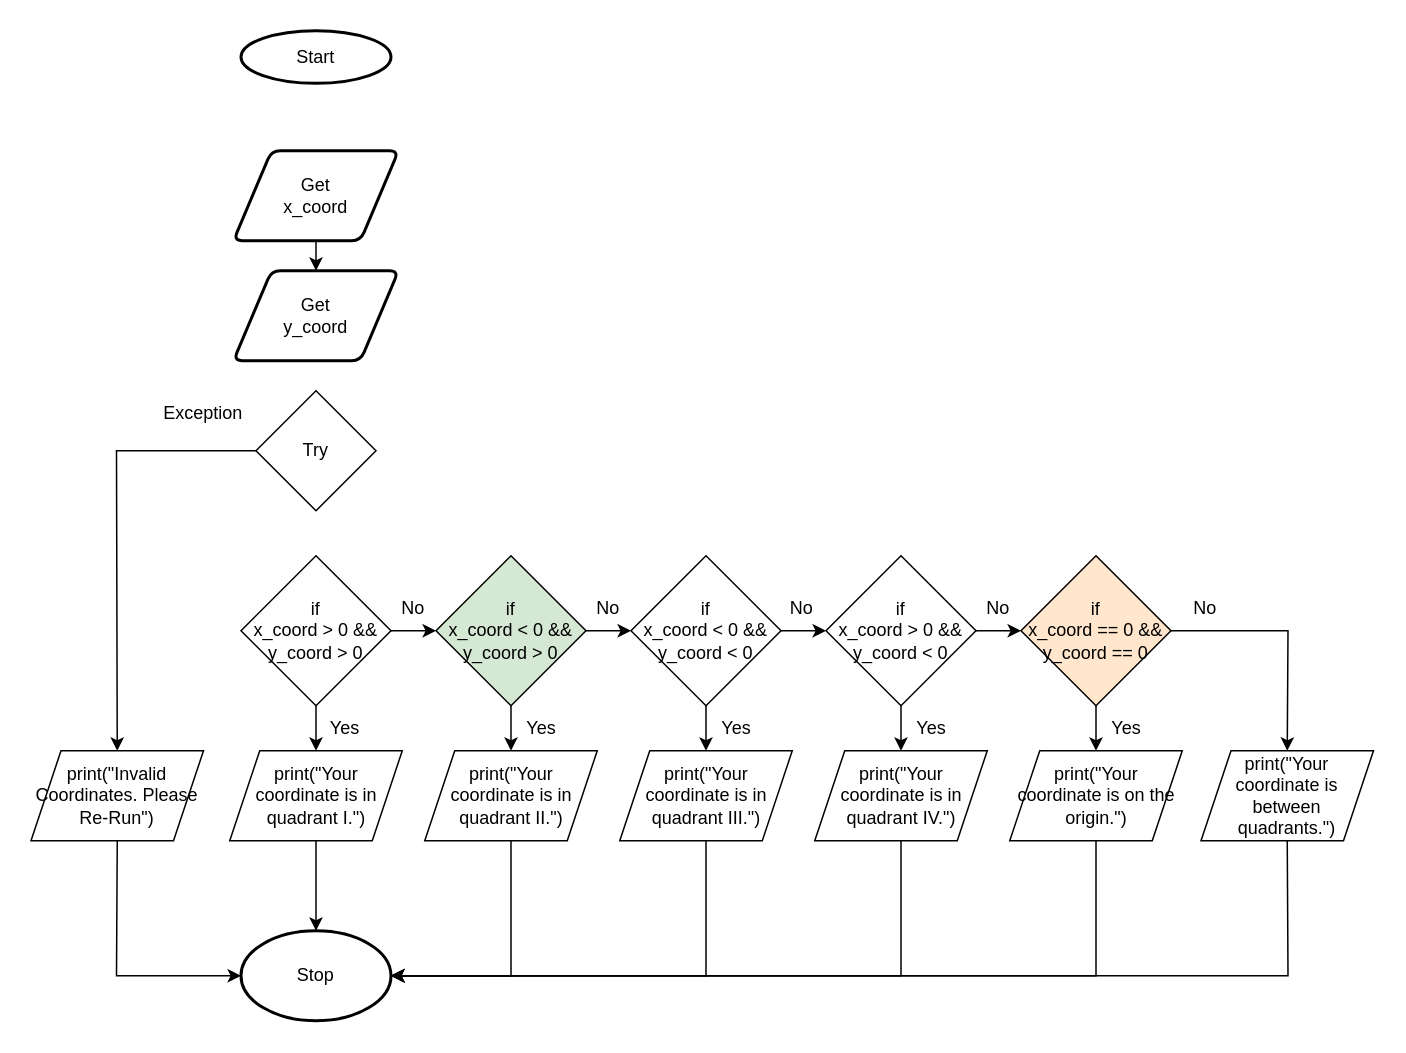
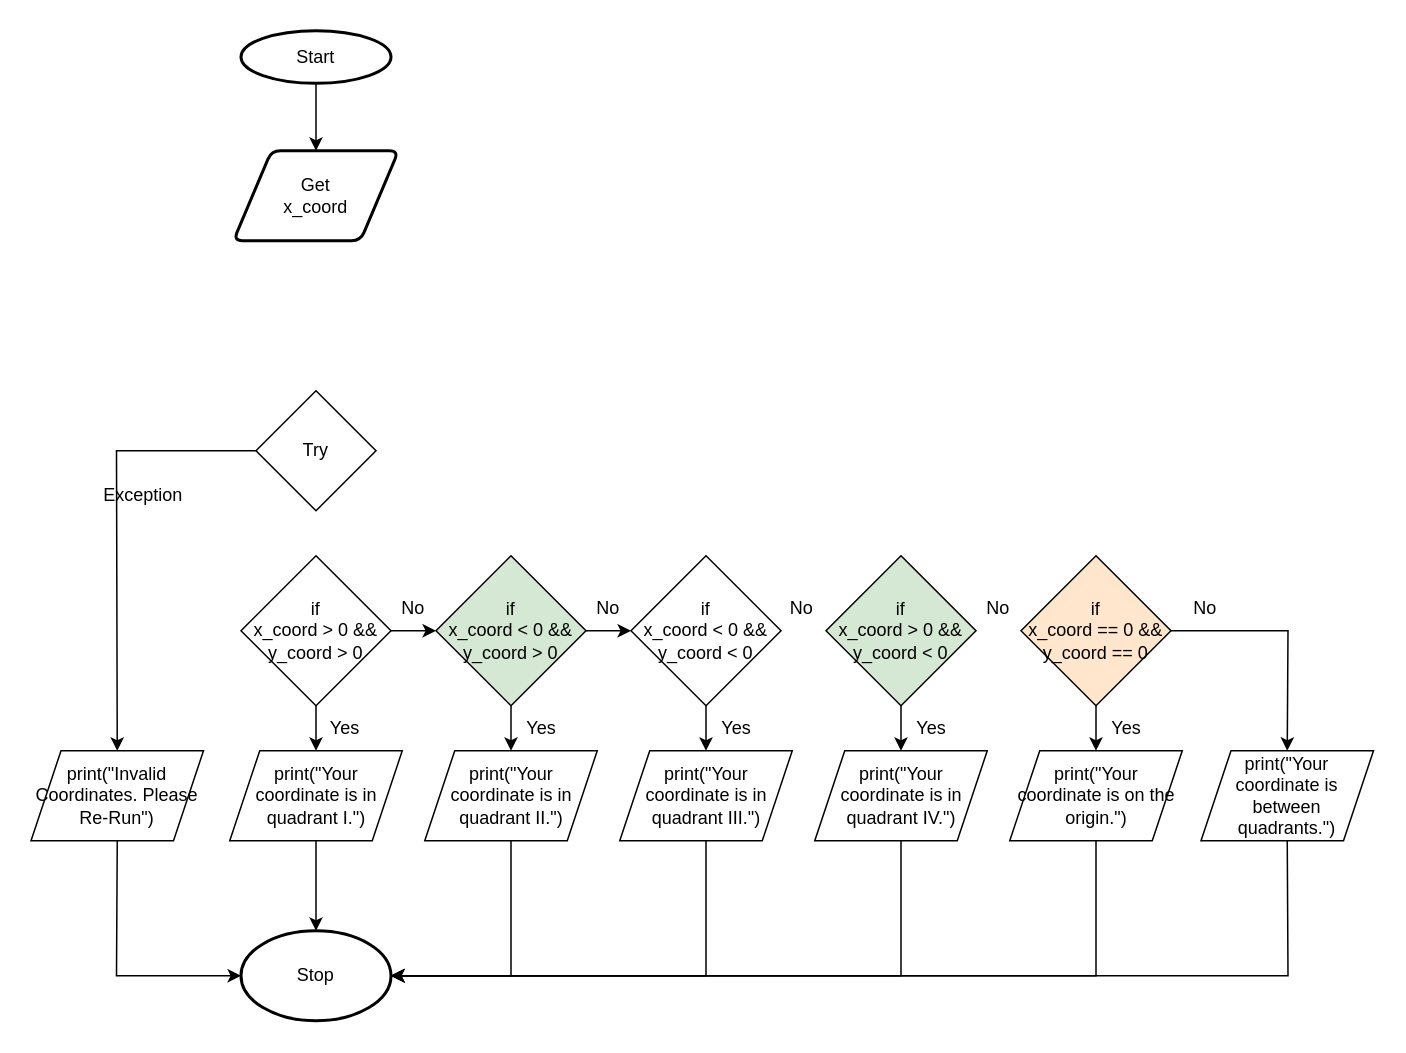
+ <mxCell id="2" style="edgeStyle=none;html=1;exitX=0.5;exitY=1;exitDx=0;exitDy=0;exitPerimeter=0;entryX=0.5;entryY=0;entryDx=0;entryDy=0;" edge="1" parent="1" source="3" target="5"><mxGeometry relative="1" as="geometry" /></mxCell>
- <mxCell id="4" style="edgeStyle=none;html=1;exitX=0.5;exitY=1;exitDx=0;exitDy=0;entryX=0.5;entryY=0;entryDx=0;entryDy=0;" edge="1" parent="1" source="5" target="22"><mxGeometry relative="1" as="geometry" /></mxCell>
- <mxCell id="22" value="Get&lt;br&gt;y_coord" style="shape=parallelogram;html=1;strokeWidth=2;perimeter=parallelogramPerimeter;whiteSpace=wrap;rounded=1;arcSize=12;size=0.23;" vertex="1" parent="1"><mxGeometry x="155" y="180" width="110" height="60" as="geometry" /></mxCell>
- <mxCell id="25" value="Exception" style="text;html=1;strokeColor=none;fillColor=none;align=center;verticalAlign=middle;whiteSpace=wrap;rounded=0;" vertex="1" parent="1"><mxGeometry x="100" y="260" width="70" height="30" as="geometry" /></mxCell>
+ <mxCell id="25" value="Exception" style="text;html=1;strokeColor=none;fillColor=none;align=center;verticalAlign=middle;whiteSpace=wrap;rounded=0;" vertex="1" parent="1"><mxGeometry x="60" y="315" width="70" height="30" as="geometry" /></mxCell>
- <mxCell id="15" style="edgeStyle=none;html=1;exitX=1;exitY=0.5;exitDx=0;exitDy=0;entryX=0;entryY=0.5;entryDx=0;entryDy=0;" edge="1" parent="1" source="17" target="28"><mxGeometry relative="1" as="geometry" /></mxCell>
- <mxCell id="28" value="if&lt;br&gt;x_coord&amp;nbsp;&amp;gt; 0 &amp;amp;&amp;amp; y_coord &amp;lt; 0" style="rhombus;whiteSpace=wrap;html=1;" vertex="1" parent="1"><mxGeometry x="550" y="370" width="100" height="100" as="geometry" /></mxCell>
+ <mxCell id="28" value="if&lt;br&gt;x_coord&amp;nbsp;&amp;gt; 0 &amp;amp;&amp;amp; y_coord &amp;lt; 0" style="rhombus;whiteSpace=wrap;html=1;fillColor=#d5e8d4;" vertex="1" parent="1"><mxGeometry x="550" y="370" width="100" height="100" as="geometry" /></mxCell>
- <mxCell id="26" style="edgeStyle=none;html=1;exitX=1;exitY=0.5;exitDx=0;exitDy=0;entryX=0;entryY=0.5;entryDx=0;entryDy=0;" edge="1" parent="1" source="28" target="31"><mxGeometry relative="1" as="geometry" /></mxCell>
